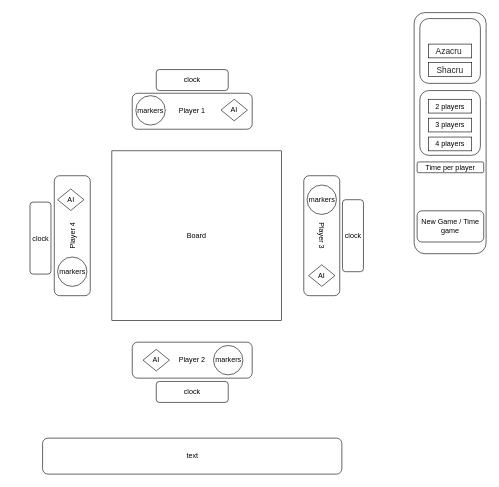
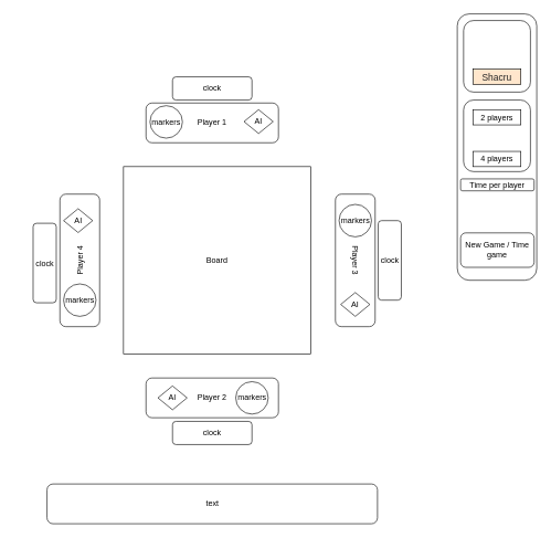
- <mxCell id="13" value="&lt;span style=&quot;color: rgb(34 , 34 , 34) ; font-family: sans-serif ; font-size: 14px&quot;&gt;Azacru&amp;nbsp;&lt;/span&gt;" style="rounded=0;whiteSpace=wrap;html=1;" parent="1" vertex="1"><mxGeometry x="714" y="73" width="72" height="23" as="geometry" /></mxCell>
- <mxCell id="12" value="&lt;span style=&quot;color: rgb(34 , 34 , 34) ; font-family: sans-serif ; font-size: 14px&quot;&gt;Shacru&lt;/span&gt;" style="rounded=0;whiteSpace=wrap;html=1;" parent="1" vertex="1"><mxGeometry x="714" y="104" width="72" height="23" as="geometry" /></mxCell>
+ <mxCell id="12" value="&lt;span style=&quot;color: rgb(34 , 34 , 34) ; font-family: sans-serif ; font-size: 14px&quot;&gt;Shacru&lt;/span&gt;" style="rounded=0;whiteSpace=wrap;html=1;fillColor=#ffe6cc;" parent="1" vertex="1"><mxGeometry x="714" y="104" width="72" height="23" as="geometry" /></mxCell>
- <mxCell id="16" value="3 players" style="rounded=0;whiteSpace=wrap;html=1;" parent="1" vertex="1"><mxGeometry x="714" y="196.5" width="72" height="23" as="geometry" /></mxCell>
